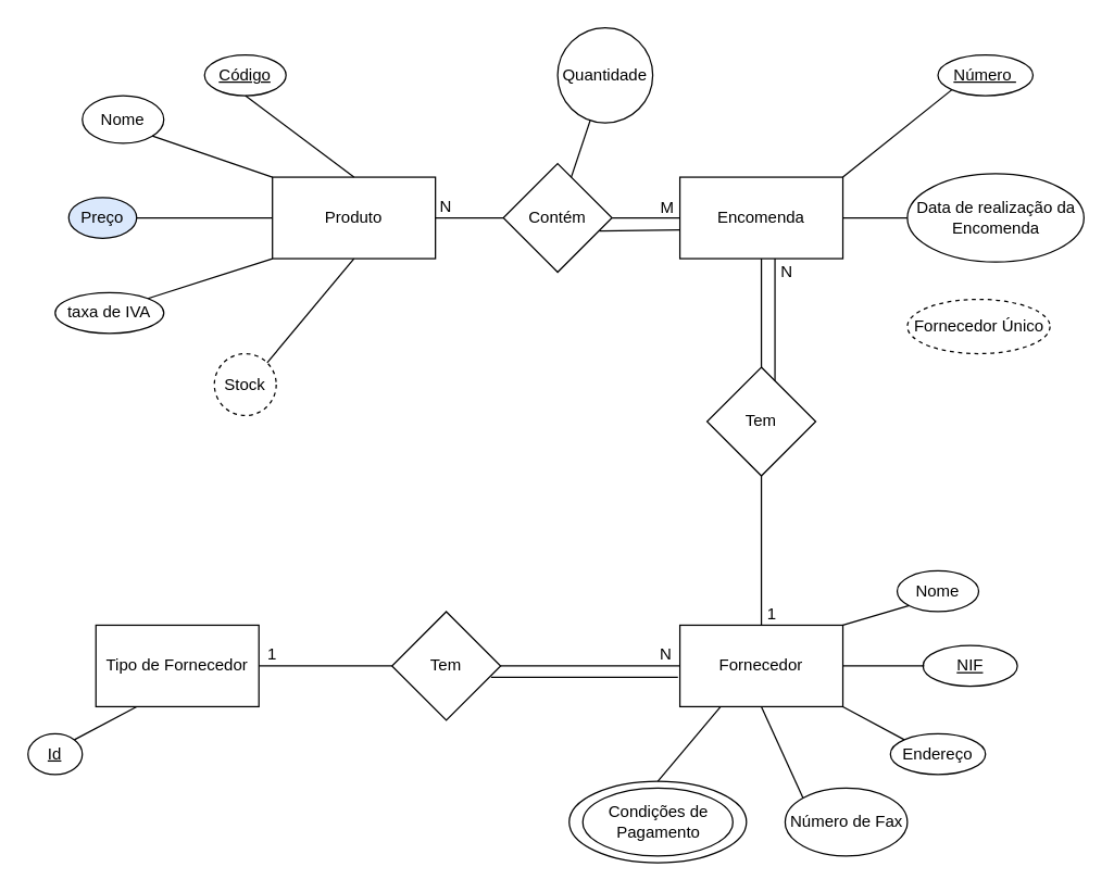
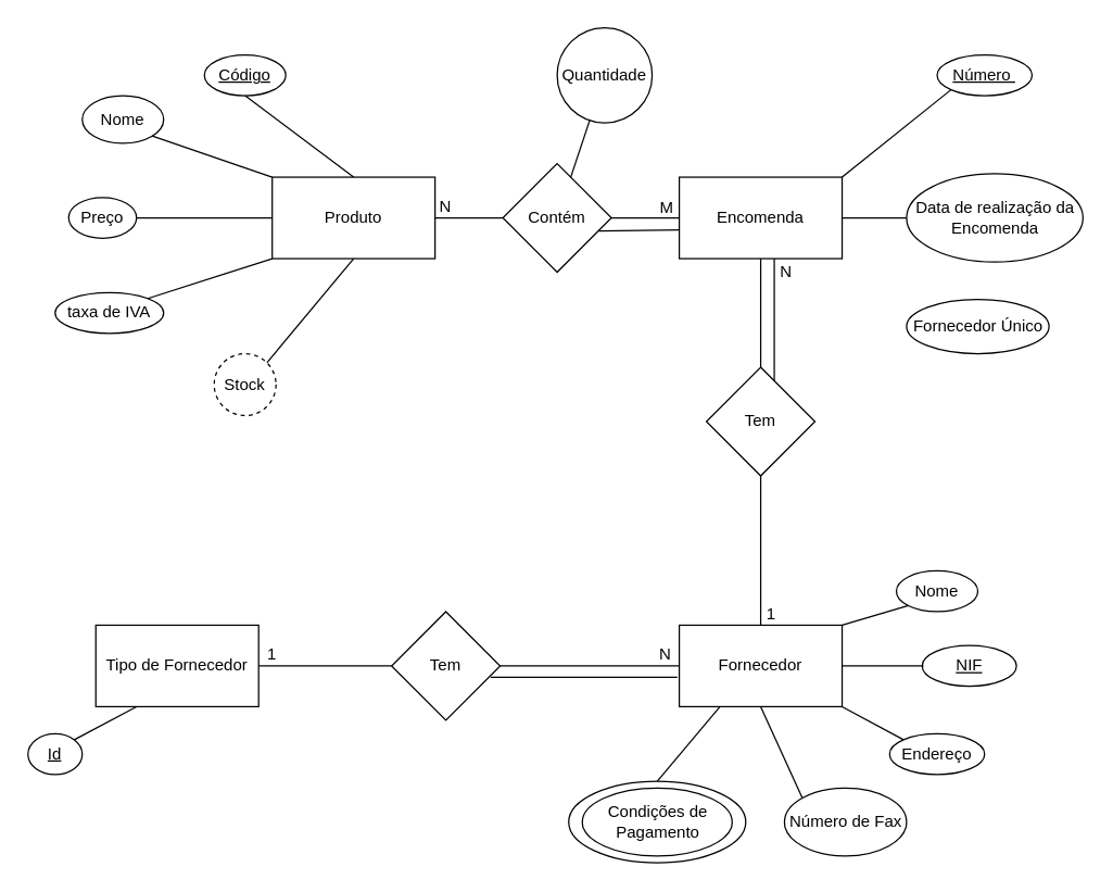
- <mxCell id="15" value="Preço" style="ellipse;whiteSpace=wrap;html=1;fillColor=#dae8fc;" vertex="1" parent="1"><mxGeometry x="50" y="145" width="50" height="30" as="geometry" /></mxCell>
+ <mxCell id="15" value="Preço" style="ellipse;whiteSpace=wrap;html=1;" vertex="1" parent="1"><mxGeometry x="50" y="145" width="50" height="30" as="geometry" /></mxCell>
- <mxCell id="6" value="Fornecedor Único" style="ellipse;whiteSpace=wrap;html=1;dashed=1;" vertex="1" parent="1"><mxGeometry x="667.5" y="220" width="105" height="40" as="geometry" /></mxCell>
+ <mxCell id="6" value="Fornecedor Único" style="ellipse;whiteSpace=wrap;html=1;" vertex="1" parent="1"><mxGeometry x="667.5" y="220" width="105" height="40" as="geometry" /></mxCell>
